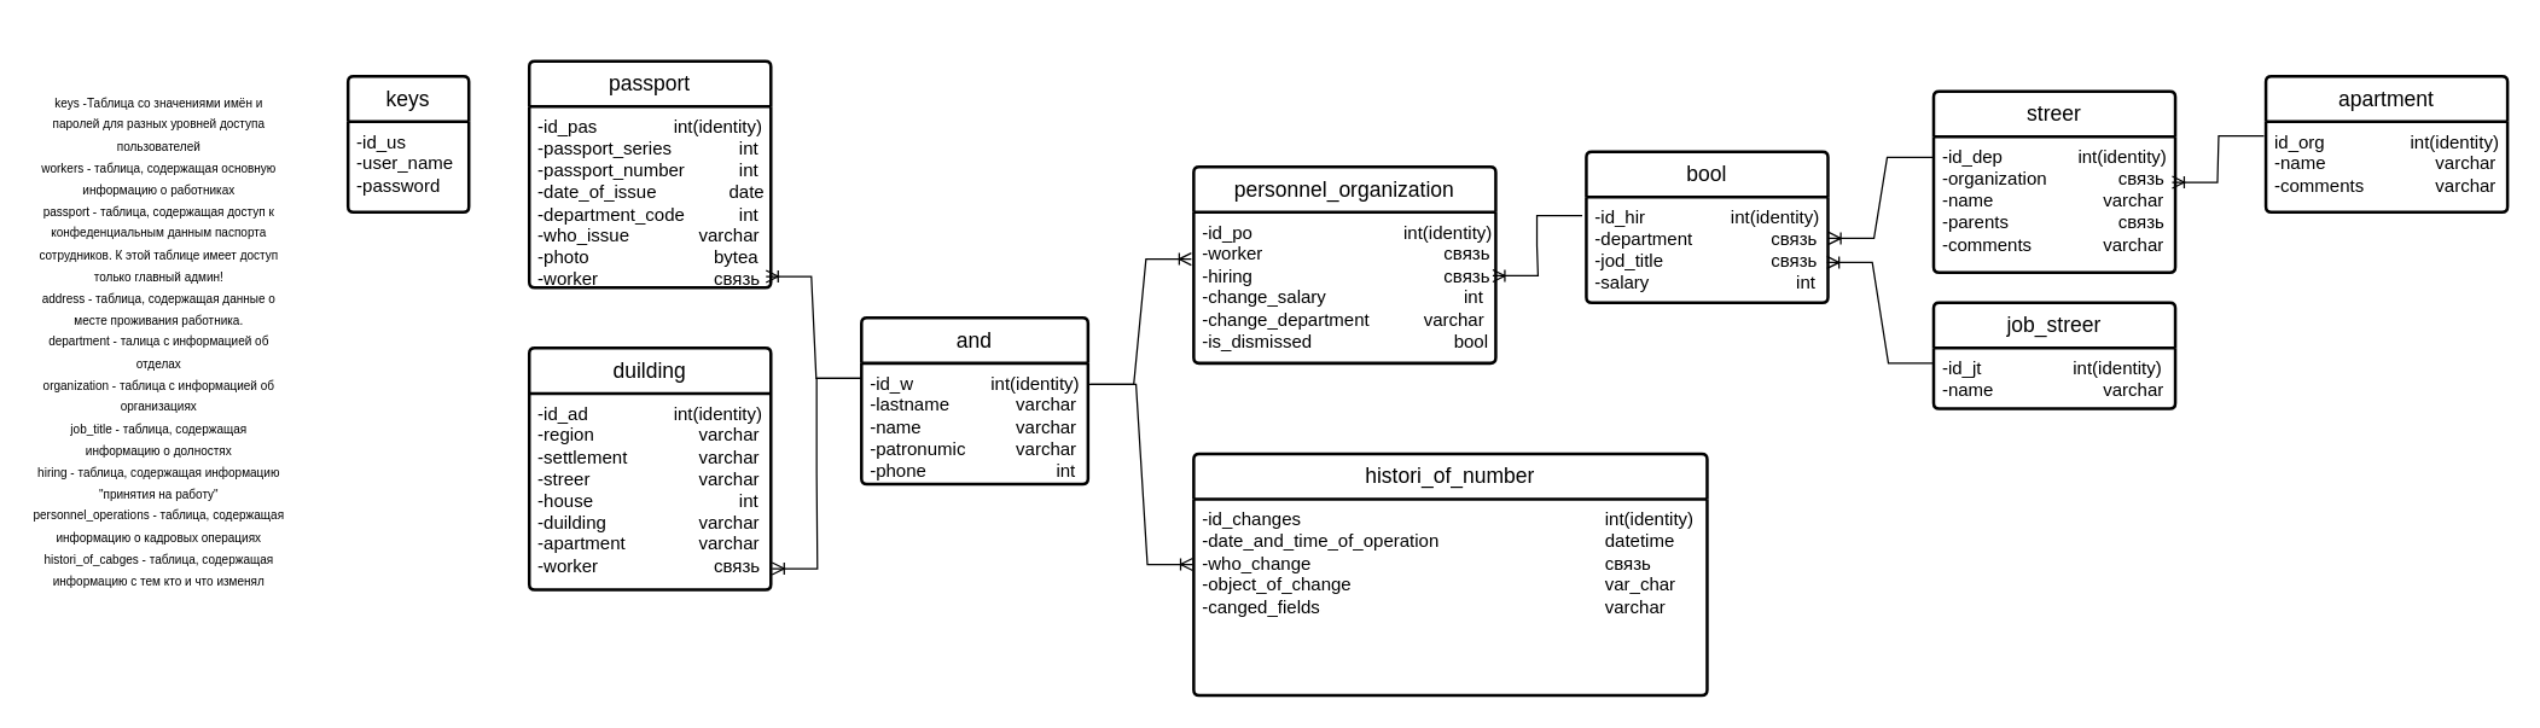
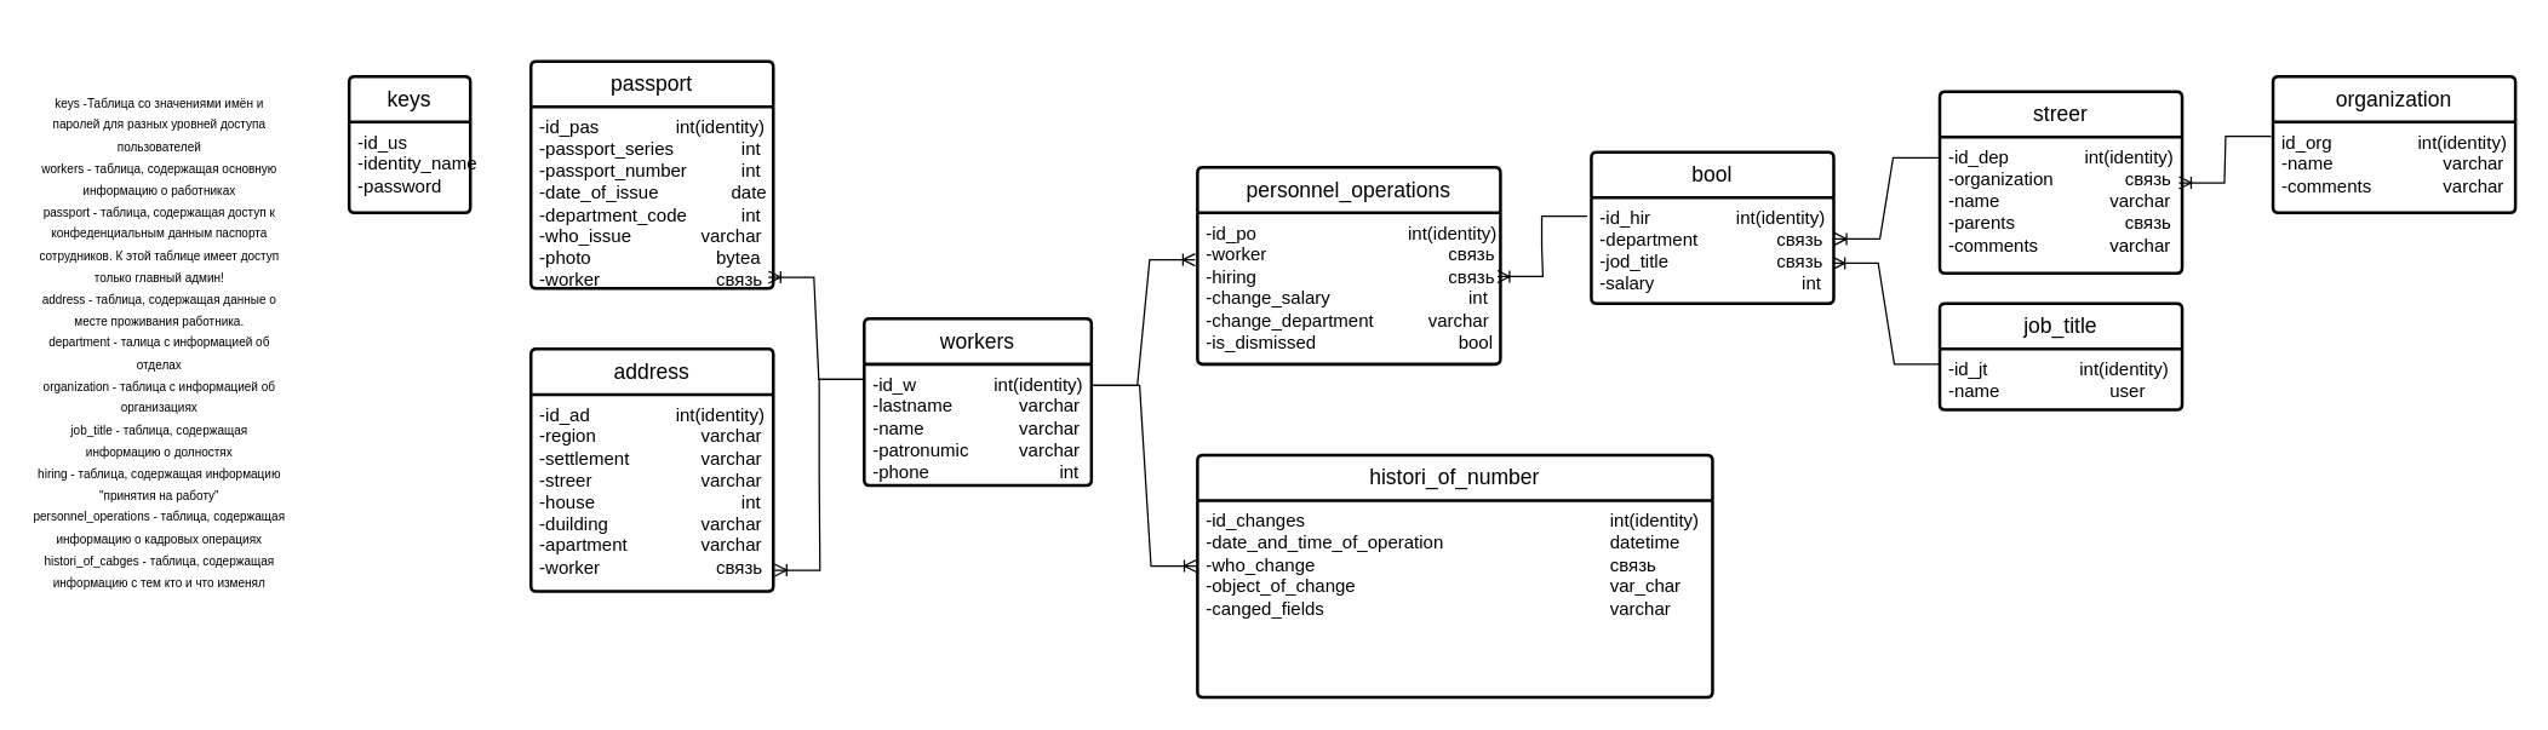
- <mxCell id="15" value="apartment" style="swimlane;childLayout=stackLayout;horizontal=1;startSize=30;horizontalStack=0;rounded=1;fontSize=14;fontStyle=0;strokeWidth=2;resizeParent=0;resizeLast=1;shadow=0;dashed=0;align=center;arcSize=4;whiteSpace=wrap;html=1;" vertex="1" parent="1"><mxGeometry x="1500" y="50" width="160" height="90" as="geometry" /></mxCell>
+ <mxCell id="15" value="organization" style="swimlane;childLayout=stackLayout;horizontal=1;startSize=30;horizontalStack=0;rounded=1;fontSize=14;fontStyle=0;strokeWidth=2;resizeParent=0;resizeLast=1;shadow=0;dashed=0;align=center;arcSize=4;whiteSpace=wrap;html=1;" vertex="1" parent="1"><mxGeometry x="1500" y="50" width="160" height="90" as="geometry" /></mxCell>
- <mxCell id="3" value="&lt;div&gt;-id_us&lt;/div&gt;-user_name&lt;div&gt;-password&lt;/div&gt;" style="align=left;strokeColor=none;fillColor=none;spacingLeft=4;fontSize=12;verticalAlign=top;resizable=0;rotatable=0;part=1;html=1;" vertex="1" parent="2"><mxGeometry y="30" width="80" height="60" as="geometry" /></mxCell>
+ <mxCell id="3" value="&lt;div&gt;-id_us&lt;/div&gt;-identity_name&lt;div&gt;-password&lt;/div&gt;" style="align=left;strokeColor=none;fillColor=none;spacingLeft=4;fontSize=12;verticalAlign=top;resizable=0;rotatable=0;part=1;html=1;" vertex="1" parent="2"><mxGeometry y="30" width="80" height="60" as="geometry" /></mxCell>
- <mxCell id="20" value="personnel_organization" style="swimlane;childLayout=stackLayout;horizontal=1;startSize=30;horizontalStack=0;rounded=1;fontSize=14;fontStyle=0;strokeWidth=2;resizeParent=0;resizeLast=1;shadow=0;dashed=0;align=center;arcSize=4;whiteSpace=wrap;html=1;" vertex="1" parent="1"><mxGeometry x="790" y="110" width="200" height="130" as="geometry" /></mxCell>
+ <mxCell id="20" value="personnel_operations" style="swimlane;childLayout=stackLayout;horizontal=1;startSize=30;horizontalStack=0;rounded=1;fontSize=14;fontStyle=0;strokeWidth=2;resizeParent=0;resizeLast=1;shadow=0;dashed=0;align=center;arcSize=4;whiteSpace=wrap;html=1;" vertex="1" parent="1"><mxGeometry x="790" y="110" width="200" height="130" as="geometry" /></mxCell>
- <mxCell id="18" value="job_streer" style="swimlane;childLayout=stackLayout;horizontal=1;startSize=30;horizontalStack=0;rounded=1;fontSize=14;fontStyle=0;strokeWidth=2;resizeParent=0;resizeLast=1;shadow=0;dashed=0;align=center;arcSize=4;whiteSpace=wrap;html=1;" vertex="1" parent="1"><mxGeometry x="1280" y="200" width="160" height="70" as="geometry" /></mxCell>
+ <mxCell id="18" value="job_title" style="swimlane;childLayout=stackLayout;horizontal=1;startSize=30;horizontalStack=0;rounded=1;fontSize=14;fontStyle=0;strokeWidth=2;resizeParent=0;resizeLast=1;shadow=0;dashed=0;align=center;arcSize=4;whiteSpace=wrap;html=1;" vertex="1" parent="1"><mxGeometry x="1280" y="200" width="160" height="70" as="geometry" /></mxCell>
- <mxCell id="5" value="and" style="swimlane;childLayout=stackLayout;horizontal=1;startSize=30;horizontalStack=0;rounded=1;fontSize=14;fontStyle=0;strokeWidth=2;resizeParent=0;resizeLast=1;shadow=0;dashed=0;align=center;arcSize=4;whiteSpace=wrap;html=1;" vertex="1" parent="1"><mxGeometry x="570" y="210" width="150" height="110" as="geometry" /></mxCell>
+ <mxCell id="5" value="workers" style="swimlane;childLayout=stackLayout;horizontal=1;startSize=30;horizontalStack=0;rounded=1;fontSize=14;fontStyle=0;strokeWidth=2;resizeParent=0;resizeLast=1;shadow=0;dashed=0;align=center;arcSize=4;whiteSpace=wrap;html=1;" vertex="1" parent="1"><mxGeometry x="570" y="210" width="150" height="110" as="geometry" /></mxCell>
- <mxCell id="9" value="duilding" style="swimlane;childLayout=stackLayout;horizontal=1;startSize=30;horizontalStack=0;rounded=1;fontSize=14;fontStyle=0;strokeWidth=2;resizeParent=0;resizeLast=1;shadow=0;dashed=0;align=center;arcSize=4;whiteSpace=wrap;html=1;" vertex="1" parent="1"><mxGeometry x="350" y="230" width="160" height="160" as="geometry" /></mxCell>
+ <mxCell id="9" value="address" style="swimlane;childLayout=stackLayout;horizontal=1;startSize=30;horizontalStack=0;rounded=1;fontSize=14;fontStyle=0;strokeWidth=2;resizeParent=0;resizeLast=1;shadow=0;dashed=0;align=center;arcSize=4;whiteSpace=wrap;html=1;" vertex="1" parent="1"><mxGeometry x="350" y="230" width="160" height="160" as="geometry" /></mxCell>
- <mxCell id="19" value="-id_jt&lt;span style=&quot;white-space: pre;&quot;&gt;&#09;&lt;/span&gt;&lt;span style=&quot;white-space: pre;&quot;&gt;&#09;&lt;/span&gt;&amp;nbsp; int(identity)&lt;div&gt;-name&lt;span style=&quot;white-space: pre;&quot;&gt;&#09;&lt;/span&gt;&lt;span style=&quot;white-space: pre;&quot;&gt;&#09;&lt;/span&gt;&lt;span style=&quot;white-space: pre;&quot;&gt;&#09;&lt;/span&gt;varchar&lt;/div&gt;" style="align=left;strokeColor=none;fillColor=none;spacingLeft=4;fontSize=12;verticalAlign=top;resizable=0;rotatable=0;part=1;html=1;" vertex="1" parent="18"><mxGeometry y="30" width="160" height="40" as="geometry" /></mxCell>
+ <mxCell id="19" value="-id_jt&lt;span style=&quot;white-space: pre;&quot;&gt;&#09;&lt;/span&gt;&lt;span style=&quot;white-space: pre;&quot;&gt;&#09;&lt;/span&gt;&amp;nbsp; int(identity)&lt;div&gt;-name&lt;span style=&quot;white-space: pre;&quot;&gt;&#09;&lt;/span&gt;&lt;span style=&quot;white-space: pre;&quot;&gt;&#09;&lt;/span&gt;&lt;span style=&quot;white-space: pre;&quot;&gt;&#09;&lt;/span&gt;user&lt;/div&gt;" style="align=left;strokeColor=none;fillColor=none;spacingLeft=4;fontSize=12;verticalAlign=top;resizable=0;rotatable=0;part=1;html=1;" vertex="1" parent="18"><mxGeometry y="30" width="160" height="40" as="geometry" /></mxCell>
